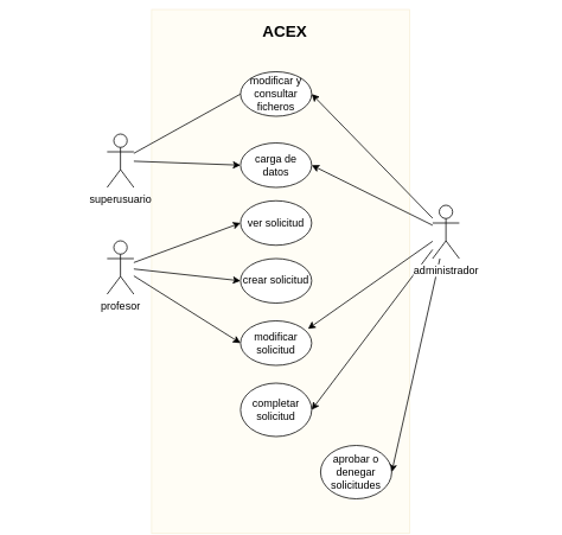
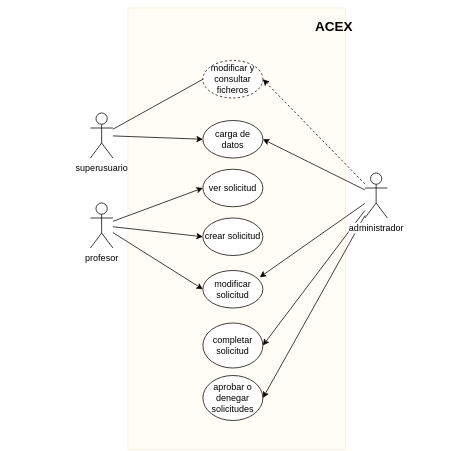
- <mxCell id="4" value="&lt;b&gt;&lt;font style=&quot;font-size: 18px;&quot;&gt;ACEX&lt;/font&gt;&lt;/b&gt;" style="text;html=1;strokeColor=none;fillColor=none;align=center;verticalAlign=middle;whiteSpace=wrap;rounded=0;" parent="1" vertex="1"><mxGeometry x="290" y="20" width="60" height="30" as="geometry" /></mxCell>
+ <mxCell id="4" value="&lt;b&gt;&lt;font style=&quot;font-size: 18px;&quot;&gt;ACEX&lt;/font&gt;&lt;/b&gt;" style="text;html=1;strokeColor=none;fillColor=none;align=center;verticalAlign=middle;whiteSpace=wrap;rounded=0;" parent="1" vertex="1"><mxGeometry x="415" y="20" width="60" height="30" as="geometry" /></mxCell>
- <mxCell id="14" value="modificar y consultar ficheros" style="ellipse;whiteSpace=wrap;html=1;" parent="1" vertex="1"><mxGeometry x="270" y="80" width="80" height="50" as="geometry" /></mxCell>
+ <mxCell id="14" value="modificar y consultar ficheros" style="ellipse;whiteSpace=wrap;html=1;dashed=1;" parent="1" vertex="1"><mxGeometry x="270" y="80" width="80" height="50" as="geometry" /></mxCell>
- <mxCell id="8" style="edgeStyle=none;rounded=0;orthogonalLoop=1;jettySize=auto;html=1;entryX=1;entryY=0.5;entryDx=0;entryDy=0;" parent="1" source="12" target="14" edge="1"><mxGeometry relative="1" as="geometry" /></mxCell>
+ <mxCell id="8" style="edgeStyle=none;rounded=0;orthogonalLoop=1;jettySize=auto;html=1;entryX=1;entryY=0.5;entryDx=0;entryDy=0;dashed=1;" parent="1" source="12" target="14" edge="1"><mxGeometry relative="1" as="geometry" /></mxCell>
- <mxCell id="17" value="aprobar o denegar solicitudes" style="ellipse;whiteSpace=wrap;html=1;" parent="1" vertex="1"><mxGeometry x="360" y="500" width="80" height="60" as="geometry" /></mxCell>
+ <mxCell id="17" value="aprobar o denegar solicitudes" style="ellipse;whiteSpace=wrap;html=1;" parent="1" vertex="1"><mxGeometry x="270" y="500" width="80" height="60" as="geometry" /></mxCell>
